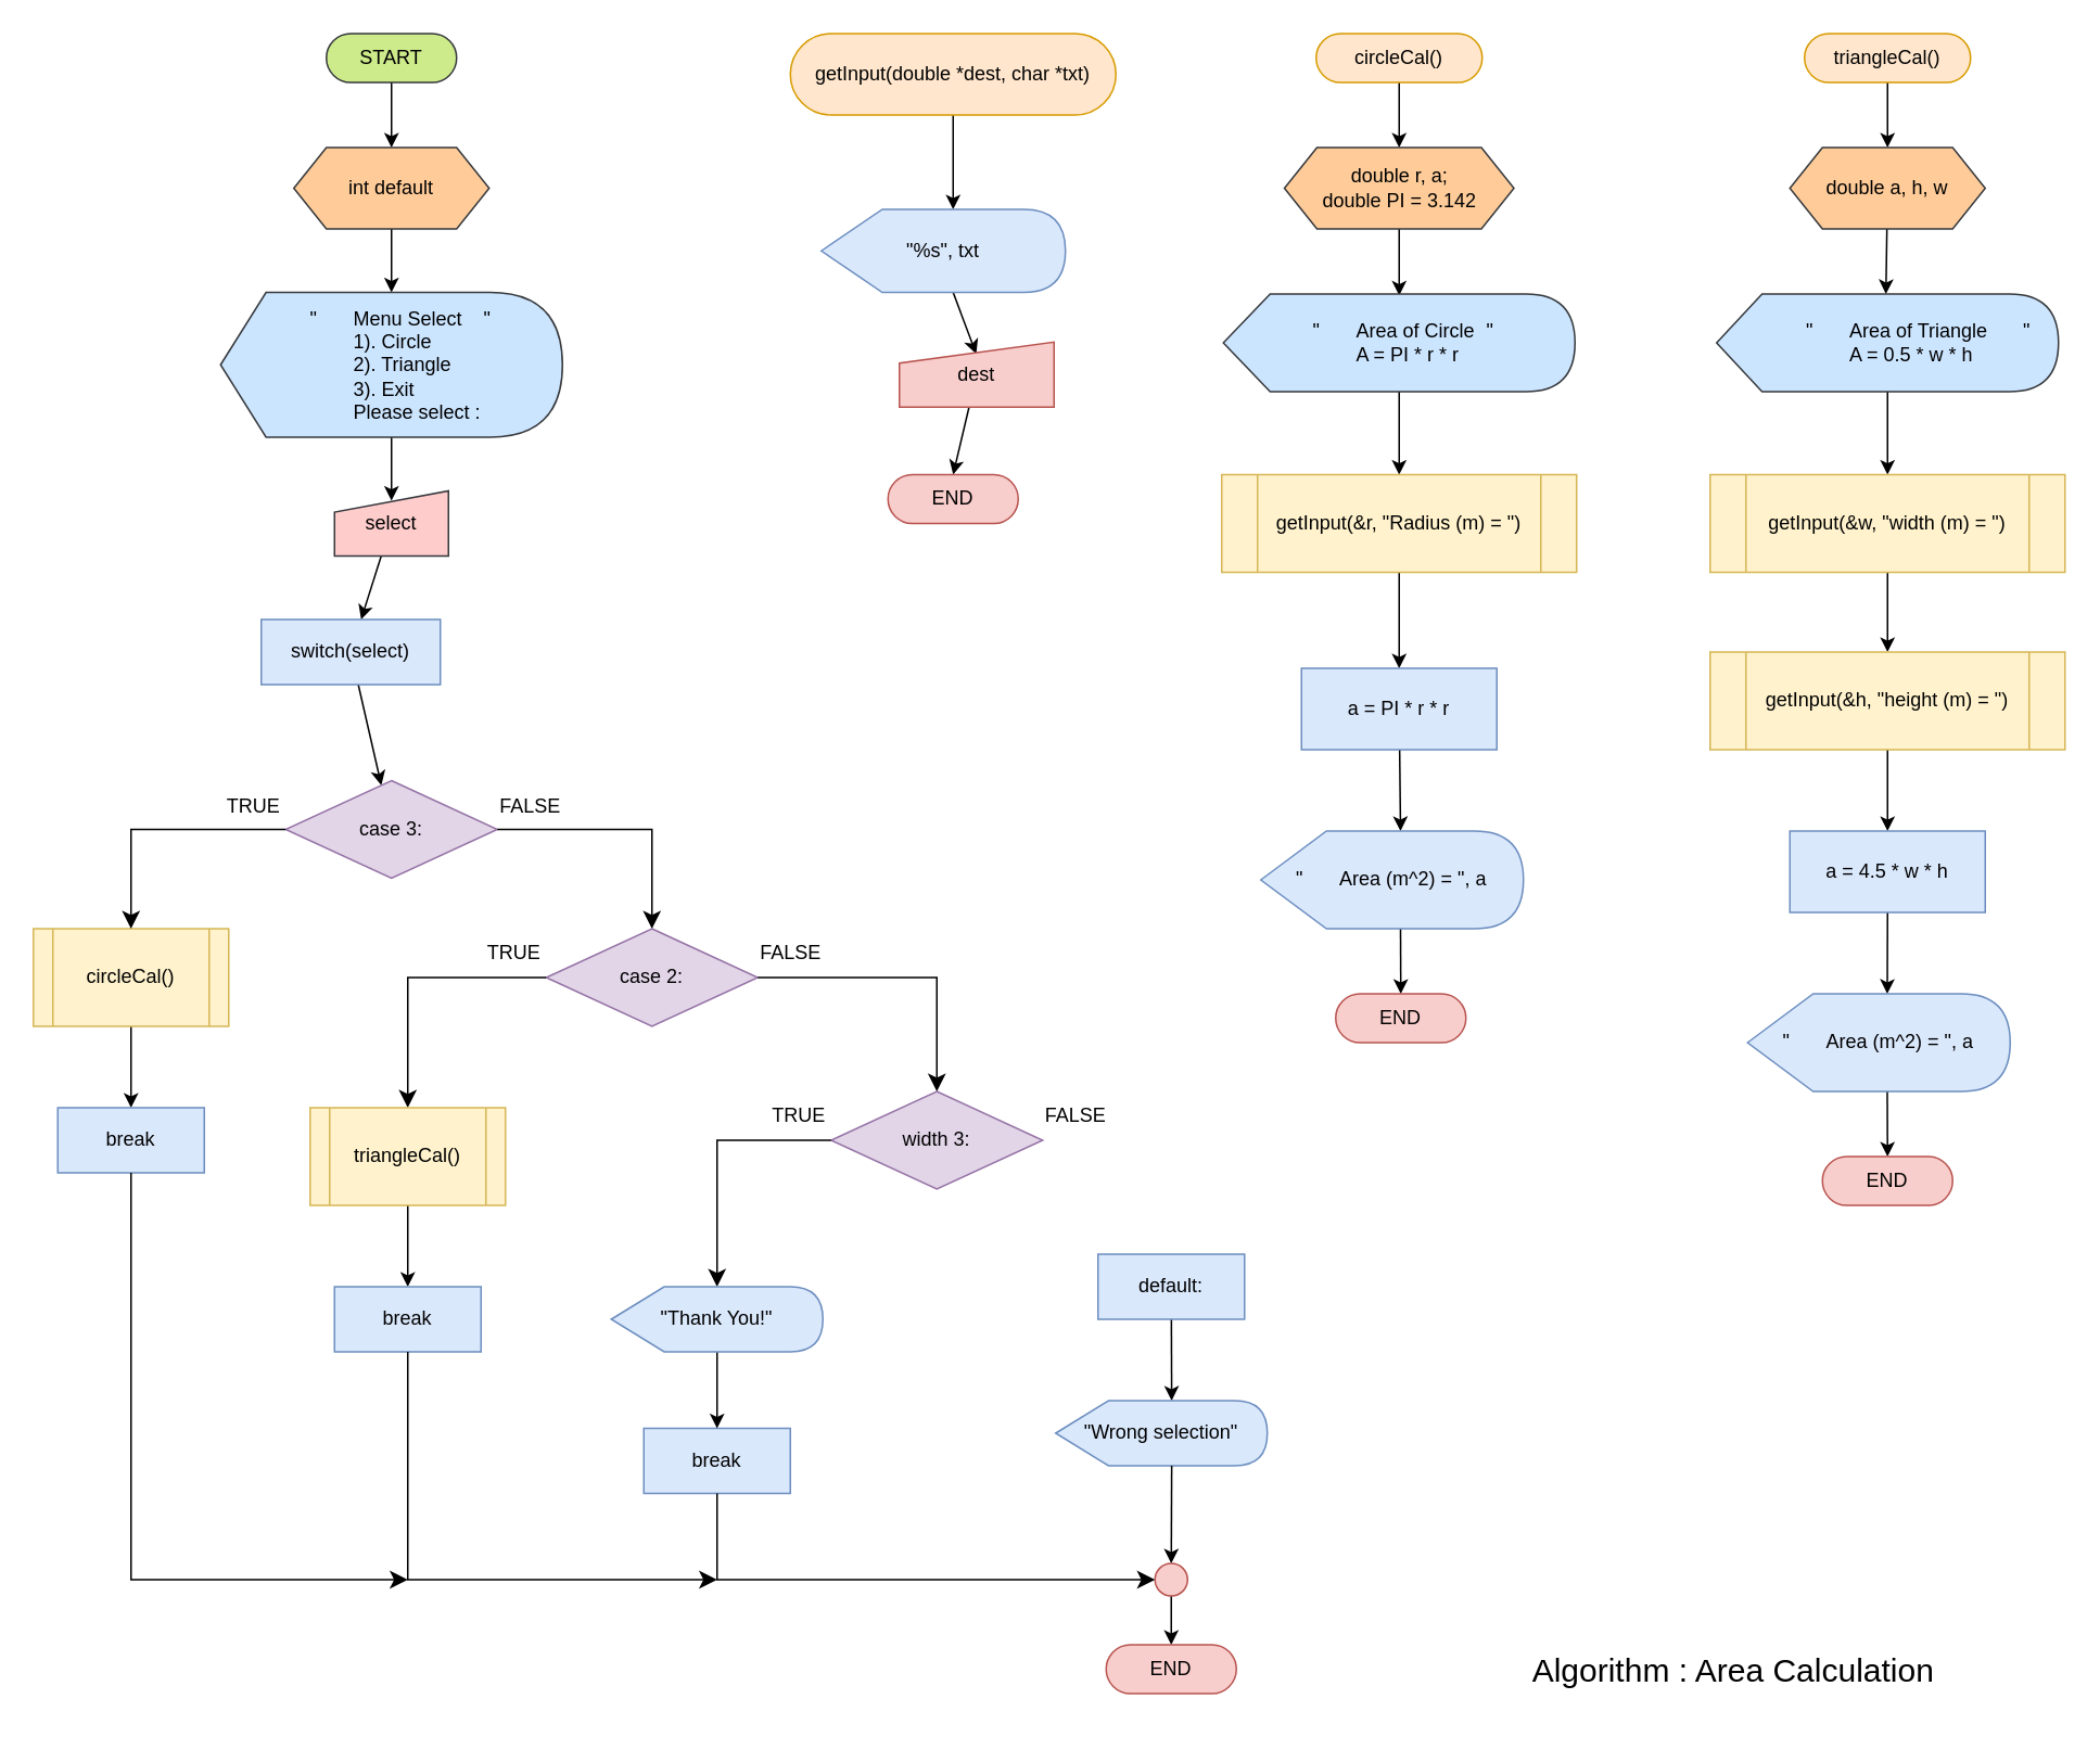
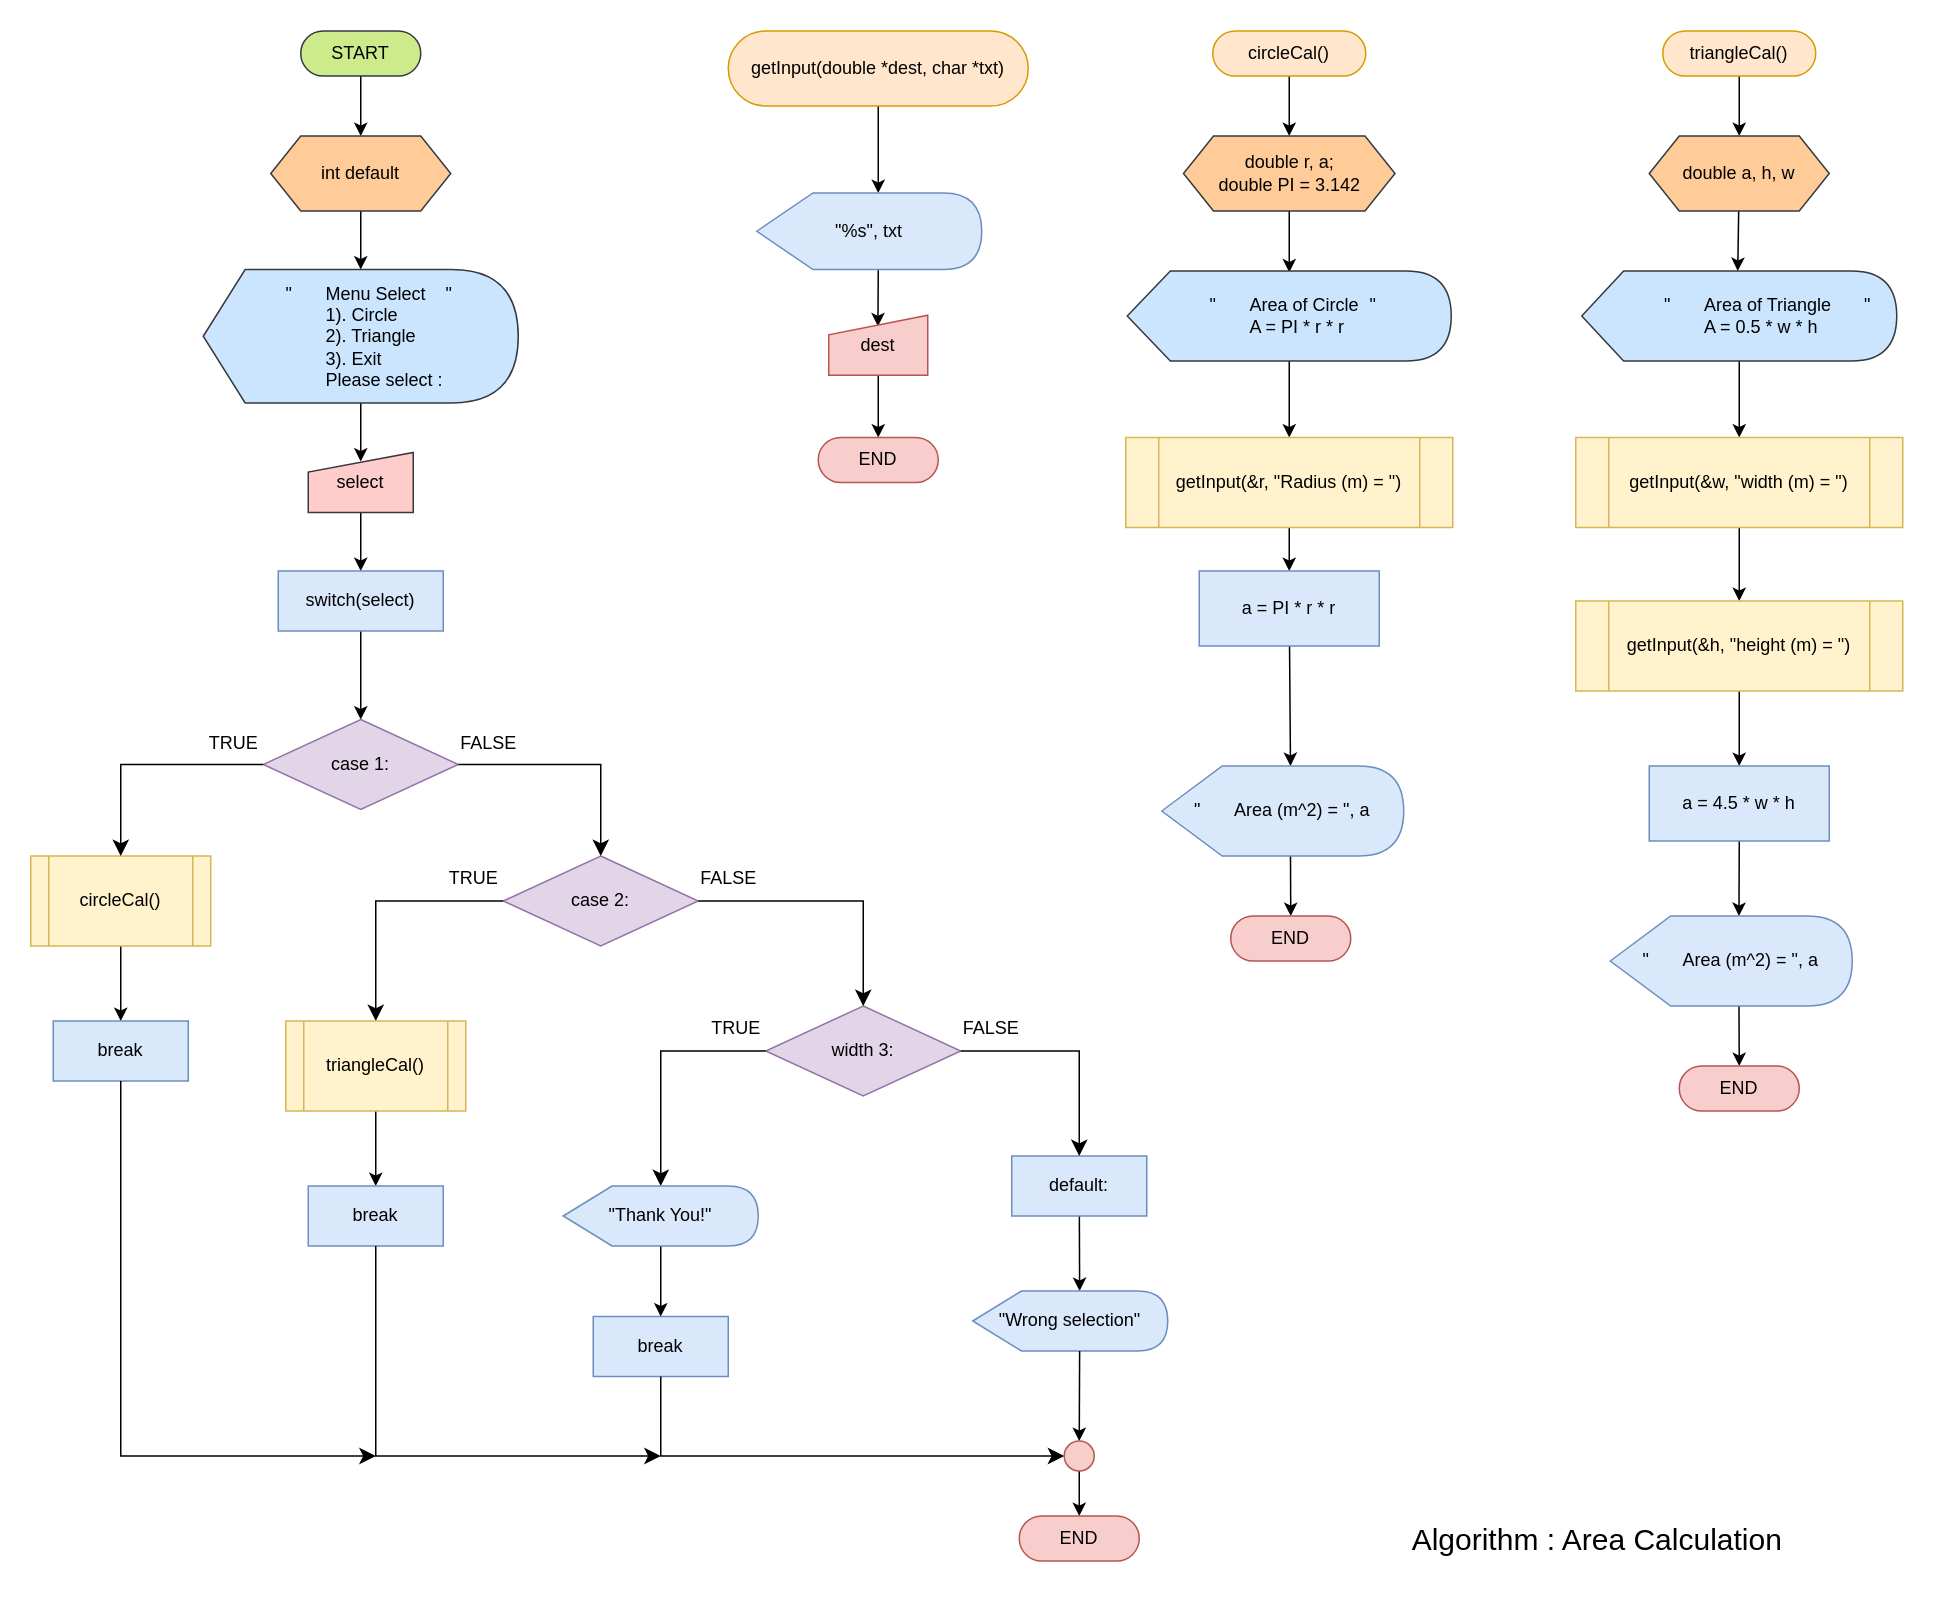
- <mxCell id="73" value="&lt;font color=&quot;#000000&quot;&gt;dest&lt;/font&gt;" style="shape=manualInput;whiteSpace=wrap;html=1;shadow=0;glass=0;labelBackgroundColor=none;fillColor=#f8cecc;strokeColor=#b85450;size=13;" parent="1" vertex="1"><mxGeometry x="552" y="209.5" width="95" height="40" as="geometry" /></mxCell>
+ <mxCell id="73" value="&lt;font color=&quot;#000000&quot;&gt;dest&lt;/font&gt;" style="shape=manualInput;whiteSpace=wrap;html=1;shadow=0;glass=0;labelBackgroundColor=none;fillColor=#f8cecc;strokeColor=#b85450;size=13;" parent="1" vertex="1"><mxGeometry x="552" y="209.5" width="66" height="40" as="geometry" /></mxCell>
- <mxCell id="11" value="&lt;font color=&quot;#000000&quot;&gt;switch(select)&lt;/font&gt;" style="whiteSpace=wrap;html=1;fillColor=#dae8fc;strokeColor=#6c8ebf;shadow=0;glass=0;labelBackgroundColor=none;" parent="1" vertex="1"><mxGeometry x="160" y="380" width="110" height="40" as="geometry" /></mxCell>
+ <mxCell id="11" value="&lt;font color=&quot;#000000&quot;&gt;switch(select)&lt;/font&gt;" style="whiteSpace=wrap;html=1;fillColor=#dae8fc;strokeColor=#6c8ebf;shadow=0;glass=0;labelBackgroundColor=none;" parent="1" vertex="1"><mxGeometry x="185" y="380" width="110" height="40" as="geometry" /></mxCell>
- <mxCell id="57" value="&lt;font color=&quot;#000000&quot;&gt;a = PI * r * r&lt;/font&gt;" style="whiteSpace=wrap;html=1;fillColor=#dae8fc;strokeColor=#6c8ebf;shadow=0;glass=0;labelBackgroundColor=none;" parent="1" vertex="1"><mxGeometry x="799" y="410" width="120" height="50" as="geometry" /></mxCell>
+ <mxCell id="57" value="&lt;font color=&quot;#000000&quot;&gt;a = PI * r * r&lt;/font&gt;" style="whiteSpace=wrap;html=1;fillColor=#dae8fc;strokeColor=#6c8ebf;shadow=0;glass=0;labelBackgroundColor=none;" parent="1" vertex="1"><mxGeometry x="799" y="380" width="120" height="50" as="geometry" /></mxCell>
- <mxCell id="12" value="&lt;font color=&quot;#000000&quot;&gt;case 3:&lt;/font&gt;" style="rhombus;whiteSpace=wrap;html=1;fillColor=#e1d5e7;strokeColor=#9673a6;shadow=0;glass=0;labelBackgroundColor=none;" parent="1" vertex="1"><mxGeometry x="175" y="479" width="130" height="60" as="geometry" /></mxCell>
+ <mxCell id="12" value="&lt;font color=&quot;#000000&quot;&gt;case 1:&lt;/font&gt;" style="rhombus;whiteSpace=wrap;html=1;fillColor=#e1d5e7;strokeColor=#9673a6;shadow=0;glass=0;labelBackgroundColor=none;" parent="1" vertex="1"><mxGeometry x="175" y="479" width="130" height="60" as="geometry" /></mxCell>
+ <mxCell id="26" value="" style="edgeStyle=segmentEdgeStyle;endArrow=classic;html=1;curved=0;rounded=0;endSize=8;startSize=8;strokeColor=#000000;fontColor=#000000;exitX=1;exitY=0.5;exitDx=0;exitDy=0;entryX=0.5;entryY=0;entryDx=0;entryDy=0;" parent="1" source="18" target="25" edge="1"><mxGeometry width="50" height="50" relative="1" as="geometry"><mxPoint x="520" y="760" as="sourcePoint" /><mxPoint x="570" y="710" as="targetPoint" /></mxGeometry></mxCell>
